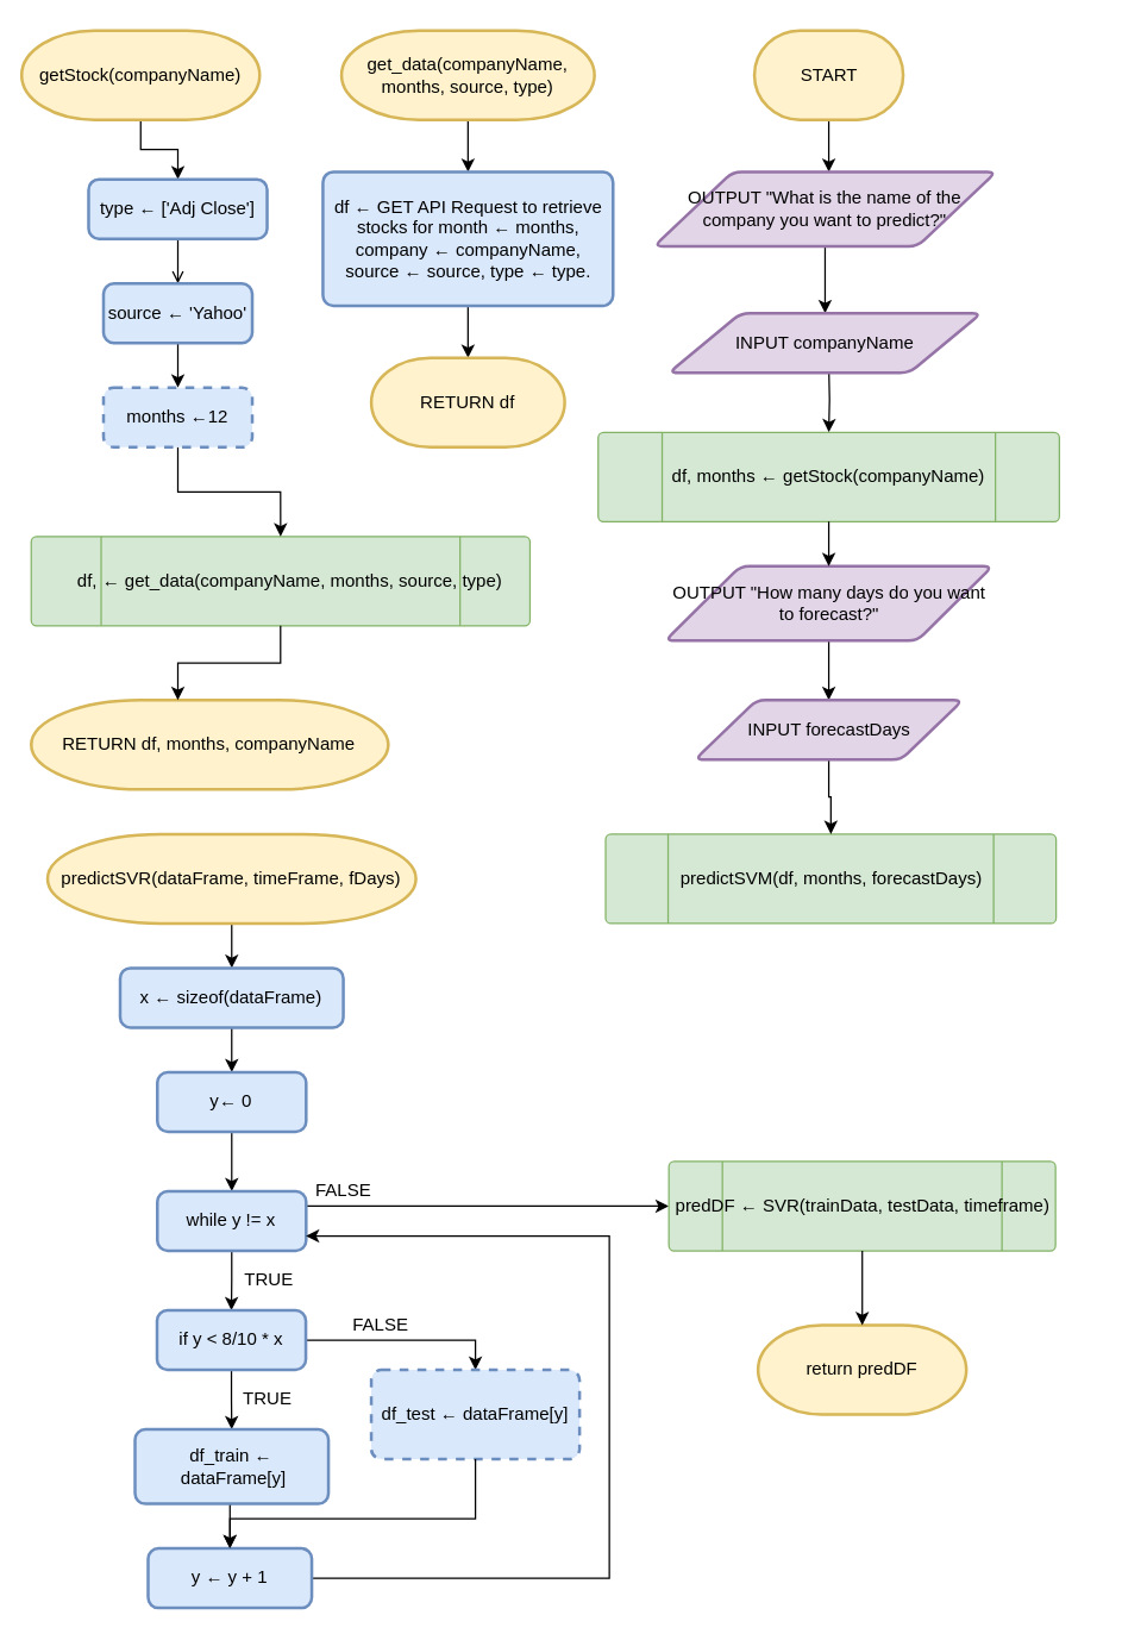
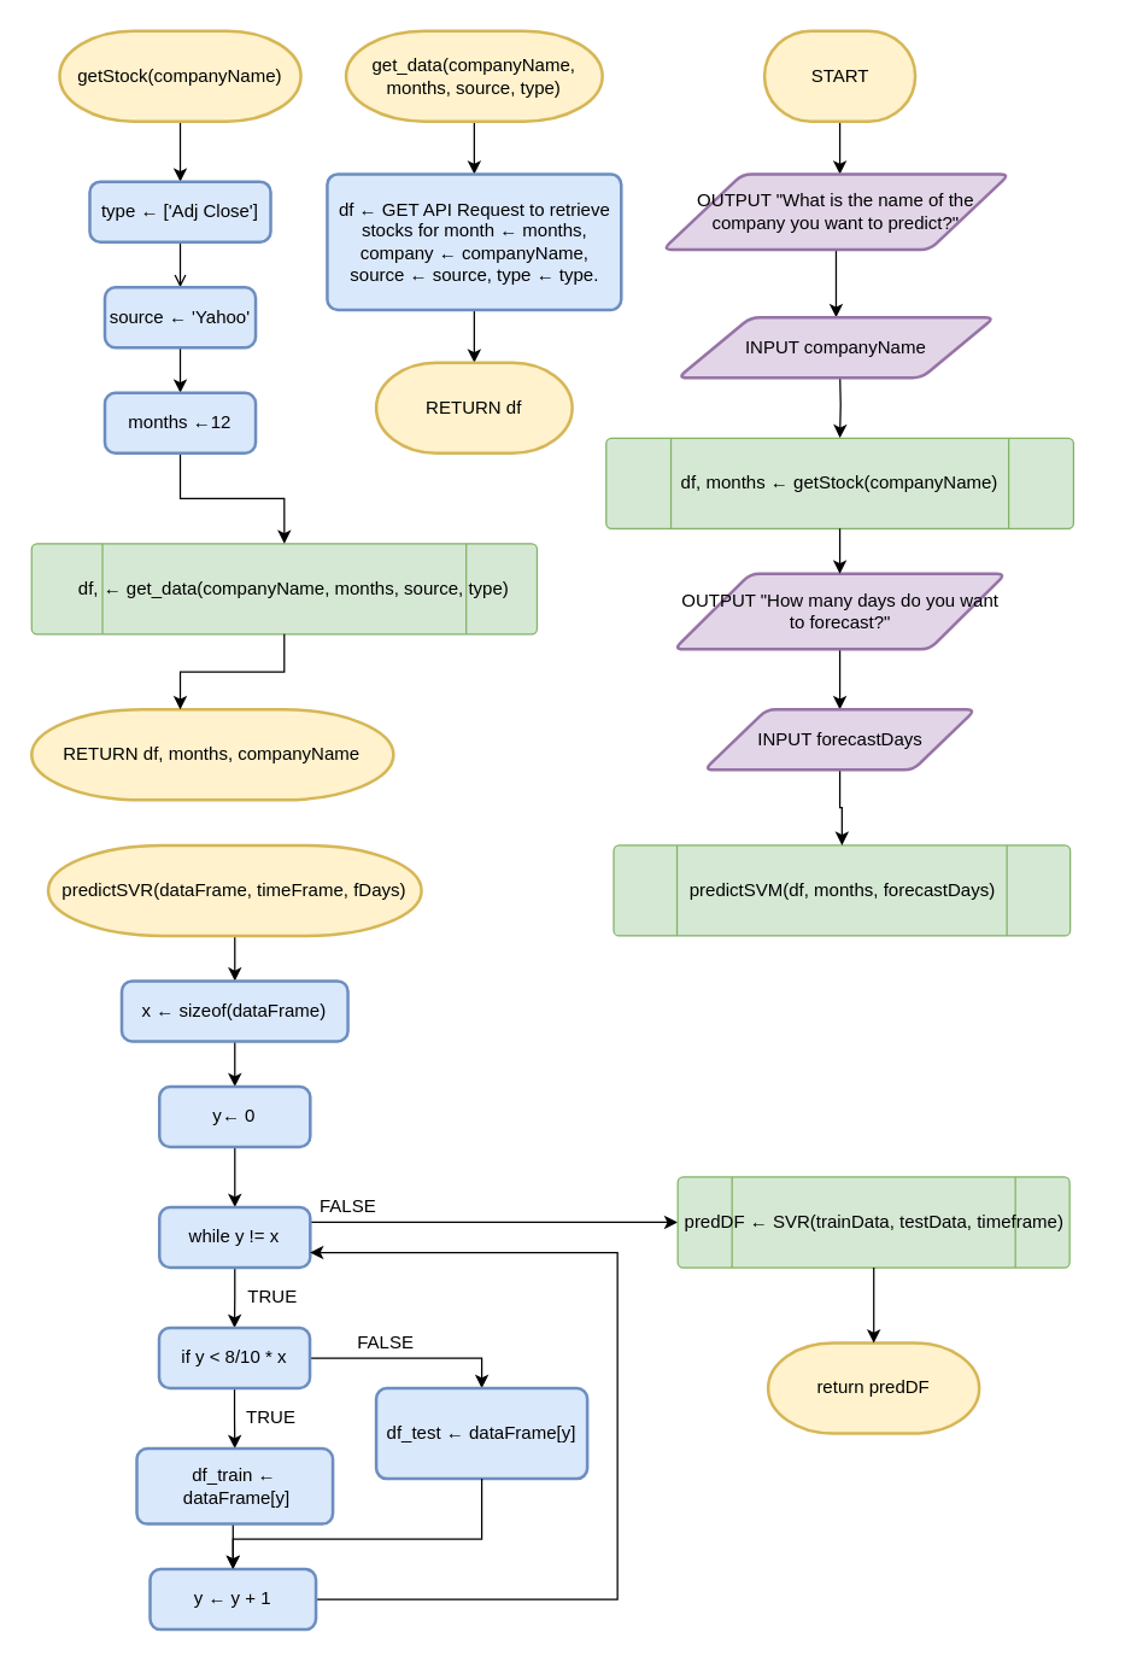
- <mxCell id="3" value="getStock(companyName)" style="strokeWidth=2;html=1;shape=mxgraph.flowchart.terminator;whiteSpace=wrap;fillColor=#fff2cc;strokeColor=#d6b656;" parent="1" vertex="1"><mxGeometry x="14" y="20" width="160" height="60" as="geometry" /></mxCell>
+ <mxCell id="3" value="getStock(companyName)" style="strokeWidth=2;html=1;shape=mxgraph.flowchart.terminator;whiteSpace=wrap;fillColor=#fff2cc;strokeColor=#d6b656;" parent="1" vertex="1"><mxGeometry x="39" y="20" width="160" height="60" as="geometry" /></mxCell>
- <mxCell id="18" value="months&amp;nbsp;←12" style="rounded=1;whiteSpace=wrap;html=1;absoluteArcSize=1;arcSize=14;strokeWidth=2;fillColor=#dae8fc;strokeColor=#6c8ebf;dashed=1;" parent="1" vertex="1"><mxGeometry x="69" y="260" width="100" height="40" as="geometry" /></mxCell>
+ <mxCell id="18" value="months&amp;nbsp;←12" style="rounded=1;whiteSpace=wrap;html=1;absoluteArcSize=1;arcSize=14;strokeWidth=2;fillColor=#dae8fc;strokeColor=#6c8ebf;" parent="1" vertex="1"><mxGeometry x="69" y="260" width="100" height="40" as="geometry" /></mxCell>
- <mxCell id="58" value="df_test&amp;nbsp;&lt;span&gt;← dataFrame[y]&lt;/span&gt;" style="rounded=1;whiteSpace=wrap;html=1;absoluteArcSize=1;arcSize=14;strokeWidth=2;align=center;fillColor=#dae8fc;strokeColor=#6c8ebf;dashed=1;" vertex="1" parent="1"><mxGeometry x="249" y="920" width="140" height="60" as="geometry" /></mxCell>
+ <mxCell id="58" value="df_test&amp;nbsp;&lt;span&gt;← dataFrame[y]&lt;/span&gt;" style="rounded=1;whiteSpace=wrap;html=1;absoluteArcSize=1;arcSize=14;strokeWidth=2;align=center;fillColor=#dae8fc;strokeColor=#6c8ebf;" vertex="1" parent="1"><mxGeometry x="249" y="920" width="140" height="60" as="geometry" /></mxCell>
